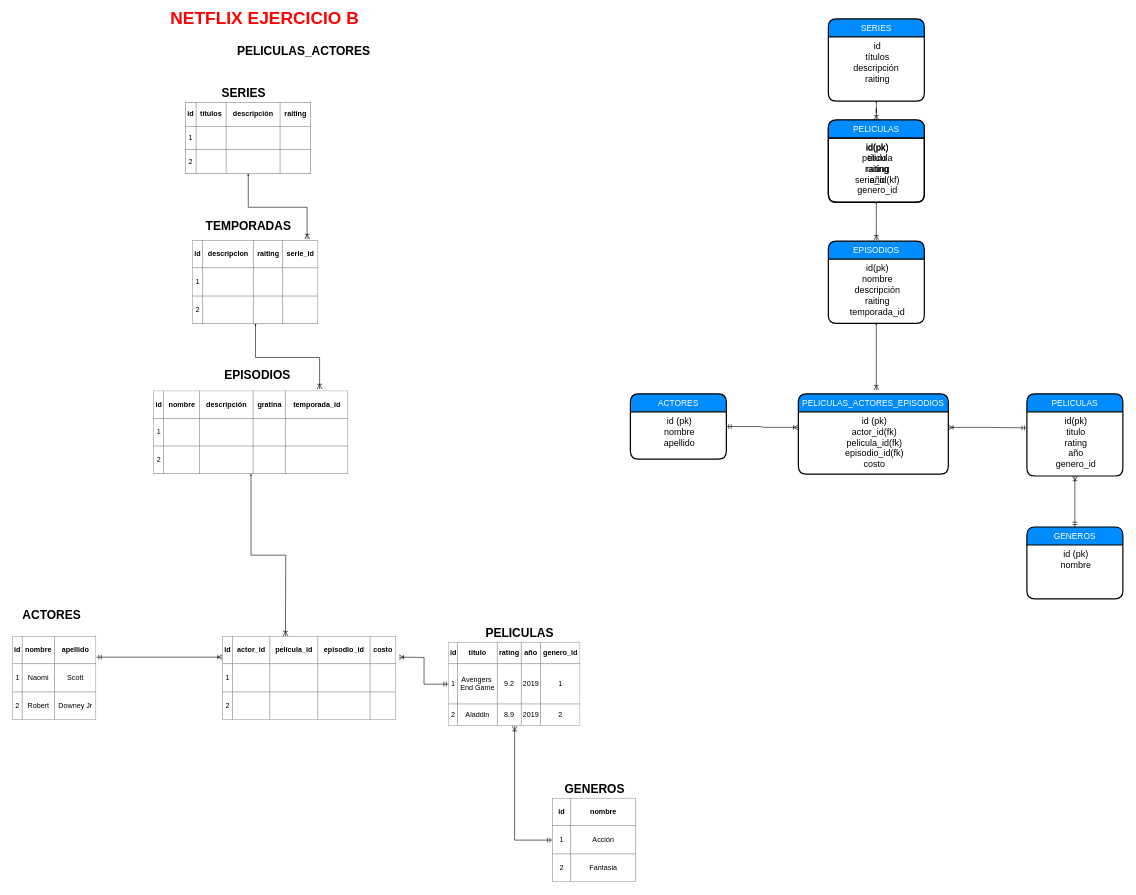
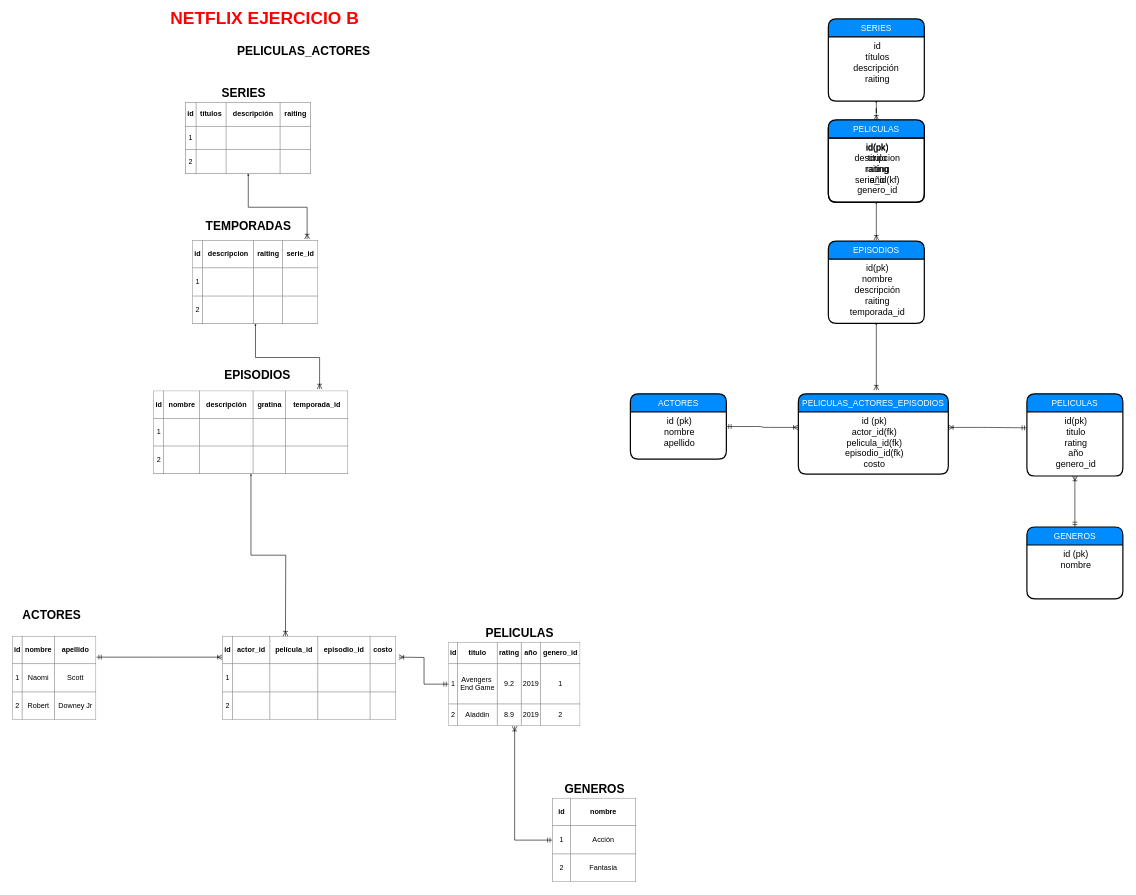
- <mxCell id="6" value="id(pk)&#10;pelicula&#10;raiting&#10;serie_id(kf)&#10;&#10;" style="align=center;strokeColor=none;fillColor=none;spacingLeft=4;fontSize=15;verticalAlign=top;resizable=0;rotatable=0;part=1;" vertex="1" parent="5"><mxGeometry y="30" width="160" height="107" as="geometry" /></mxCell>
+ <mxCell id="6" value="id(pk)&#10;descripcion&#10;raiting&#10;serie_id(kf)&#10;&#10;" style="align=center;strokeColor=none;fillColor=none;spacingLeft=4;fontSize=15;verticalAlign=top;resizable=0;rotatable=0;part=1;" vertex="1" parent="5"><mxGeometry y="30" width="160" height="107" as="geometry" /></mxCell>
